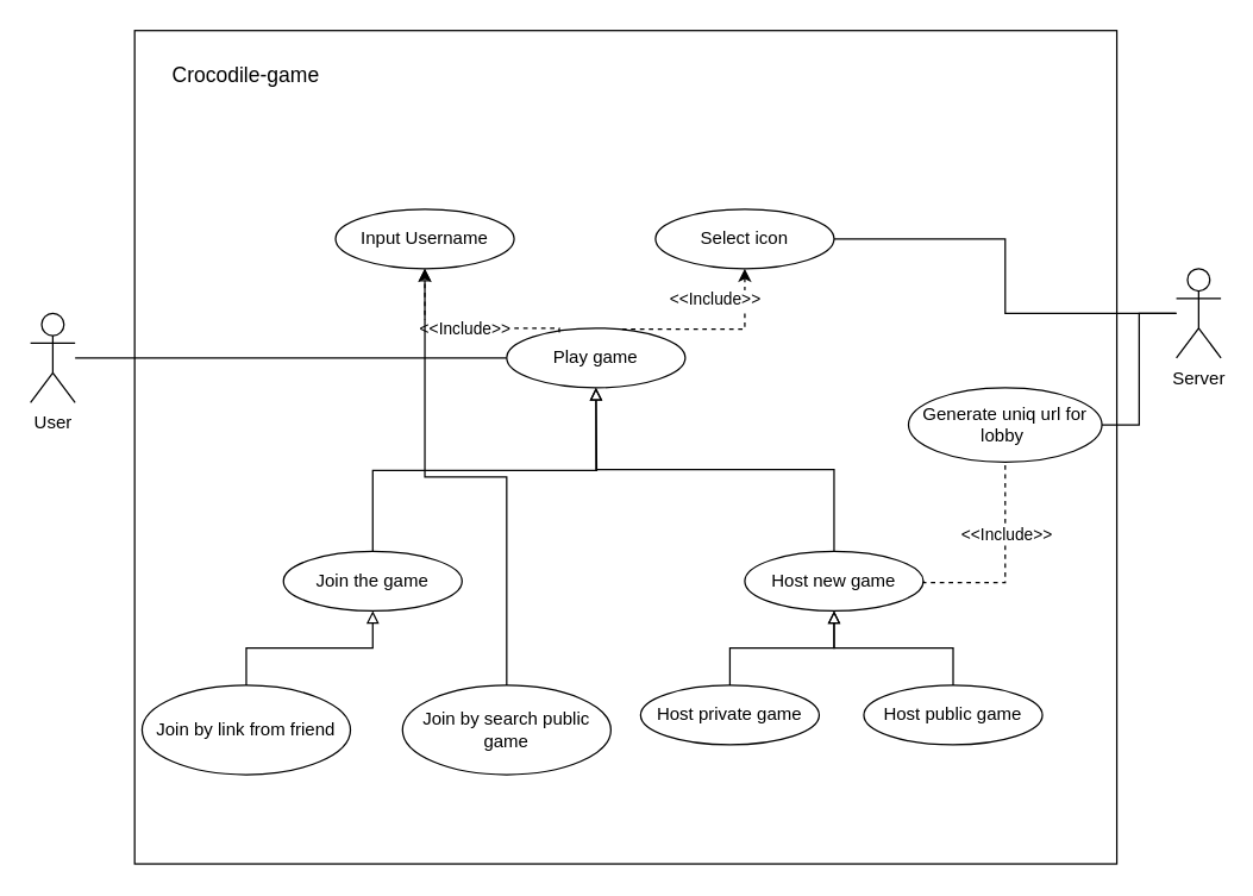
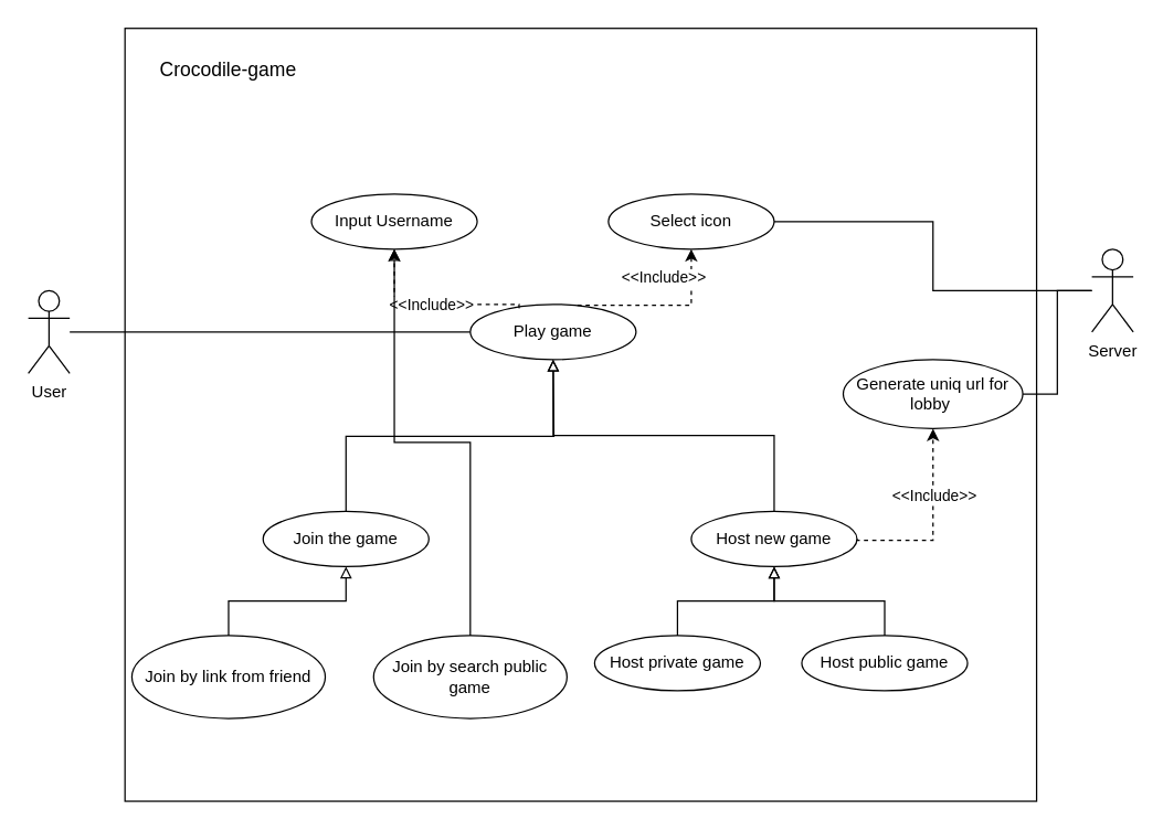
- <mxCell id="28" value="" style="endArrow=none;html=1;rounded=0;edgeStyle=orthogonalEdgeStyle;exitX=1;exitY=0.5;exitDx=0;exitDy=0;entryX=0.5;entryY=1;entryDx=0;entryDy=0;dashed=1;" edge="1" parent="1" source="17" target="30"><mxGeometry relative="1" as="geometry"><mxPoint x="620" y="390.56" as="sourcePoint" /><mxPoint x="702.48" y="350" as="targetPoint" /><Array as="points"><mxPoint x="620" y="391" /><mxPoint x="675" y="391" /></Array></mxGeometry></mxCell>
+ <mxCell id="28" value="" style="endArrow=classic;html=1;rounded=0;edgeStyle=orthogonalEdgeStyle;exitX=1;exitY=0.5;exitDx=0;exitDy=0;entryX=0.5;entryY=1;entryDx=0;entryDy=0;dashed=1;" edge="1" parent="1" source="17" target="30"><mxGeometry relative="1" as="geometry"><mxPoint x="620" y="390.56" as="sourcePoint" /><mxPoint x="702.48" y="350" as="targetPoint" /><Array as="points"><mxPoint x="620" y="391" /><mxPoint x="675" y="391" /></Array></mxGeometry></mxCell>
